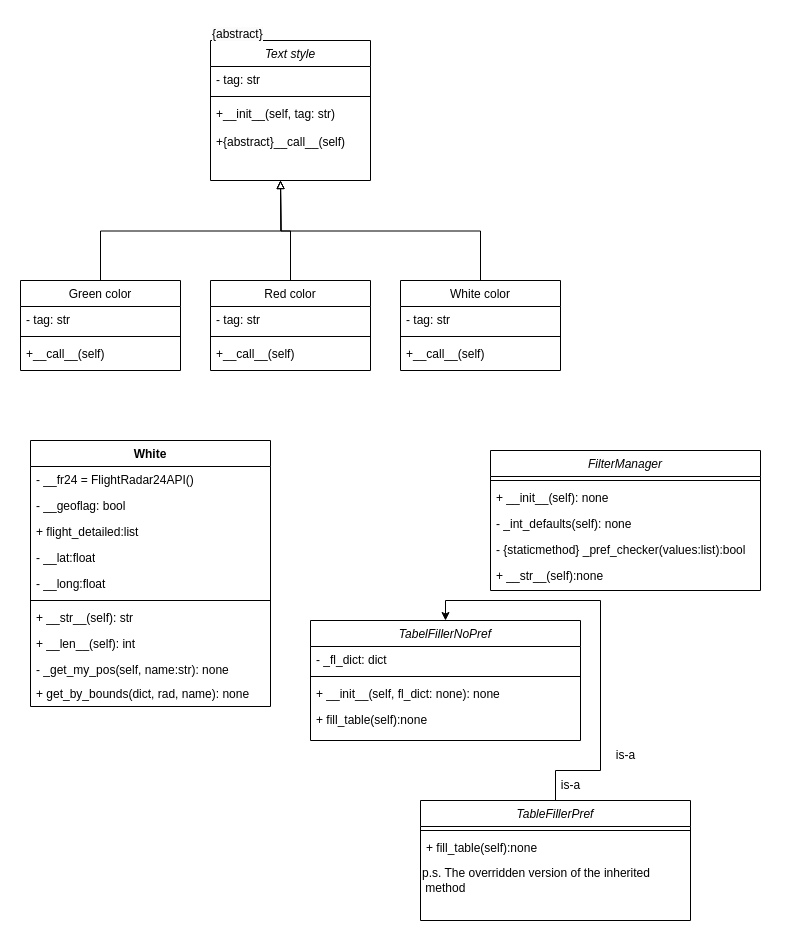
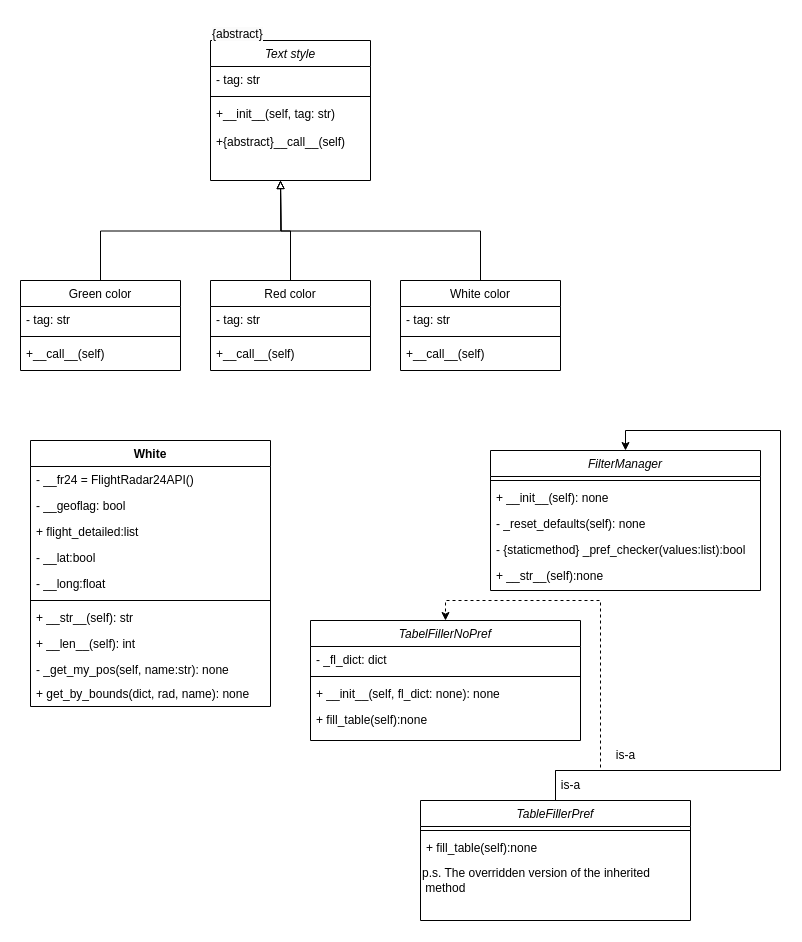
- <mxCell id="36" value="- _int_defaults(self): none" style="text;align=left;verticalAlign=top;spacingLeft=4;spacingRight=4;overflow=hidden;rotatable=0;points=[[0,0.5],[1,0.5]];portConstraint=eastwest;" vertex="1" parent="33"><mxGeometry y="60" width="270" height="26" as="geometry" /></mxCell>
+ <mxCell id="36" value="- _reset_defaults(self): none" style="text;align=left;verticalAlign=top;spacingLeft=4;spacingRight=4;overflow=hidden;rotatable=0;points=[[0,0.5],[1,0.5]];portConstraint=eastwest;" vertex="1" parent="33"><mxGeometry y="60" width="270" height="26" as="geometry" /></mxCell>
- <mxCell id="25" value="- __lat:float" style="text;strokeColor=none;fillColor=none;align=left;verticalAlign=top;spacingLeft=4;spacingRight=4;overflow=hidden;rotatable=0;points=[[0,0.5],[1,0.5]];portConstraint=eastwest;whiteSpace=wrap;html=1;" vertex="1" parent="21"><mxGeometry y="104" width="240" height="26" as="geometry" /></mxCell>
+ <mxCell id="25" value="- __lat:bool" style="text;strokeColor=none;fillColor=none;align=left;verticalAlign=top;spacingLeft=4;spacingRight=4;overflow=hidden;rotatable=0;points=[[0,0.5],[1,0.5]];portConstraint=eastwest;whiteSpace=wrap;html=1;" vertex="1" parent="21"><mxGeometry y="104" width="240" height="26" as="geometry" /></mxCell>
- <mxCell id="44" style="edgeStyle=orthogonalEdgeStyle;rounded=0;orthogonalLoop=1;jettySize=auto;html=1;exitX=0.5;exitY=0;exitDx=0;exitDy=0;entryX=0.5;entryY=0;entryDx=0;entryDy=0;" edge="1" parent="1" source="46" target="39"><mxGeometry relative="1" as="geometry"><Array as="points"><mxPoint x="555" y="770" /><mxPoint x="600" y="770" /><mxPoint x="600" y="600" /><mxPoint x="445" y="600" /></Array></mxGeometry></mxCell>
+ <mxCell id="44" style="edgeStyle=orthogonalEdgeStyle;rounded=0;orthogonalLoop=1;jettySize=auto;html=1;exitX=0.5;exitY=0;exitDx=0;exitDy=0;entryX=0.5;entryY=0;entryDx=0;entryDy=0;dashed=1;" edge="1" parent="1" source="46" target="39"><mxGeometry relative="1" as="geometry"><Array as="points"><mxPoint x="555" y="770" /><mxPoint x="600" y="770" /><mxPoint x="600" y="600" /><mxPoint x="445" y="600" /></Array></mxGeometry></mxCell>
+ <mxCell id="45" style="edgeStyle=orthogonalEdgeStyle;rounded=0;orthogonalLoop=1;jettySize=auto;html=1;exitX=0.5;exitY=0;exitDx=0;exitDy=0;entryX=0.5;entryY=0;entryDx=0;entryDy=0;" edge="1" parent="1" source="46" target="33"><mxGeometry relative="1" as="geometry"><Array as="points"><mxPoint x="555" y="770" /><mxPoint x="780" y="770" /><mxPoint x="780" y="430" /><mxPoint x="625" y="430" /></Array></mxGeometry></mxCell>
